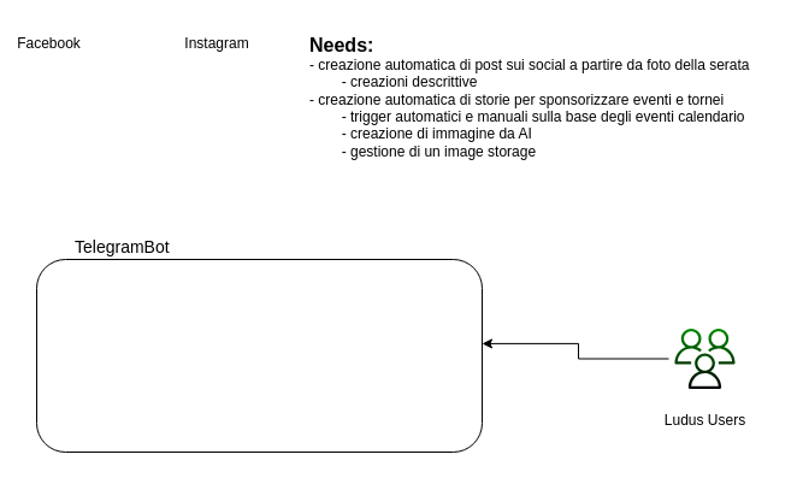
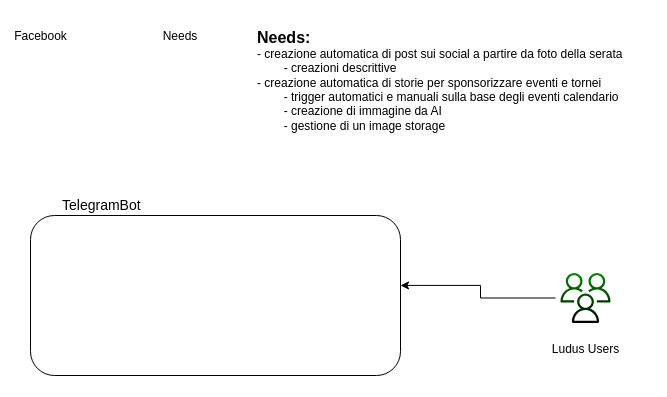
- <mxCell id="3" value="Instagram" style="shape=image;verticalLabelPosition=top;labelBackgroundColor=default;verticalAlign=bottom;aspect=fixed;imageAspect=0;image=https://upload.wikimedia.org/wikipedia/commons/thumb/9/95/Instagram_logo_2022.svg/1200px-Instagram_logo_2022.svg.png;labelPosition=center;align=center;" parent="1" vertex="1"><mxGeometry x="160" y="45" width="40" height="40" as="geometry" /></mxCell>
+ <mxCell id="3" value="Needs" style="shape=image;verticalLabelPosition=top;labelBackgroundColor=default;verticalAlign=bottom;aspect=fixed;imageAspect=0;image=https://upload.wikimedia.org/wikipedia/commons/thumb/9/95/Instagram_logo_2022.svg/1200px-Instagram_logo_2022.svg.png;labelPosition=center;align=center;" parent="1" vertex="1"><mxGeometry x="160" y="45" width="40" height="40" as="geometry" /></mxCell>
